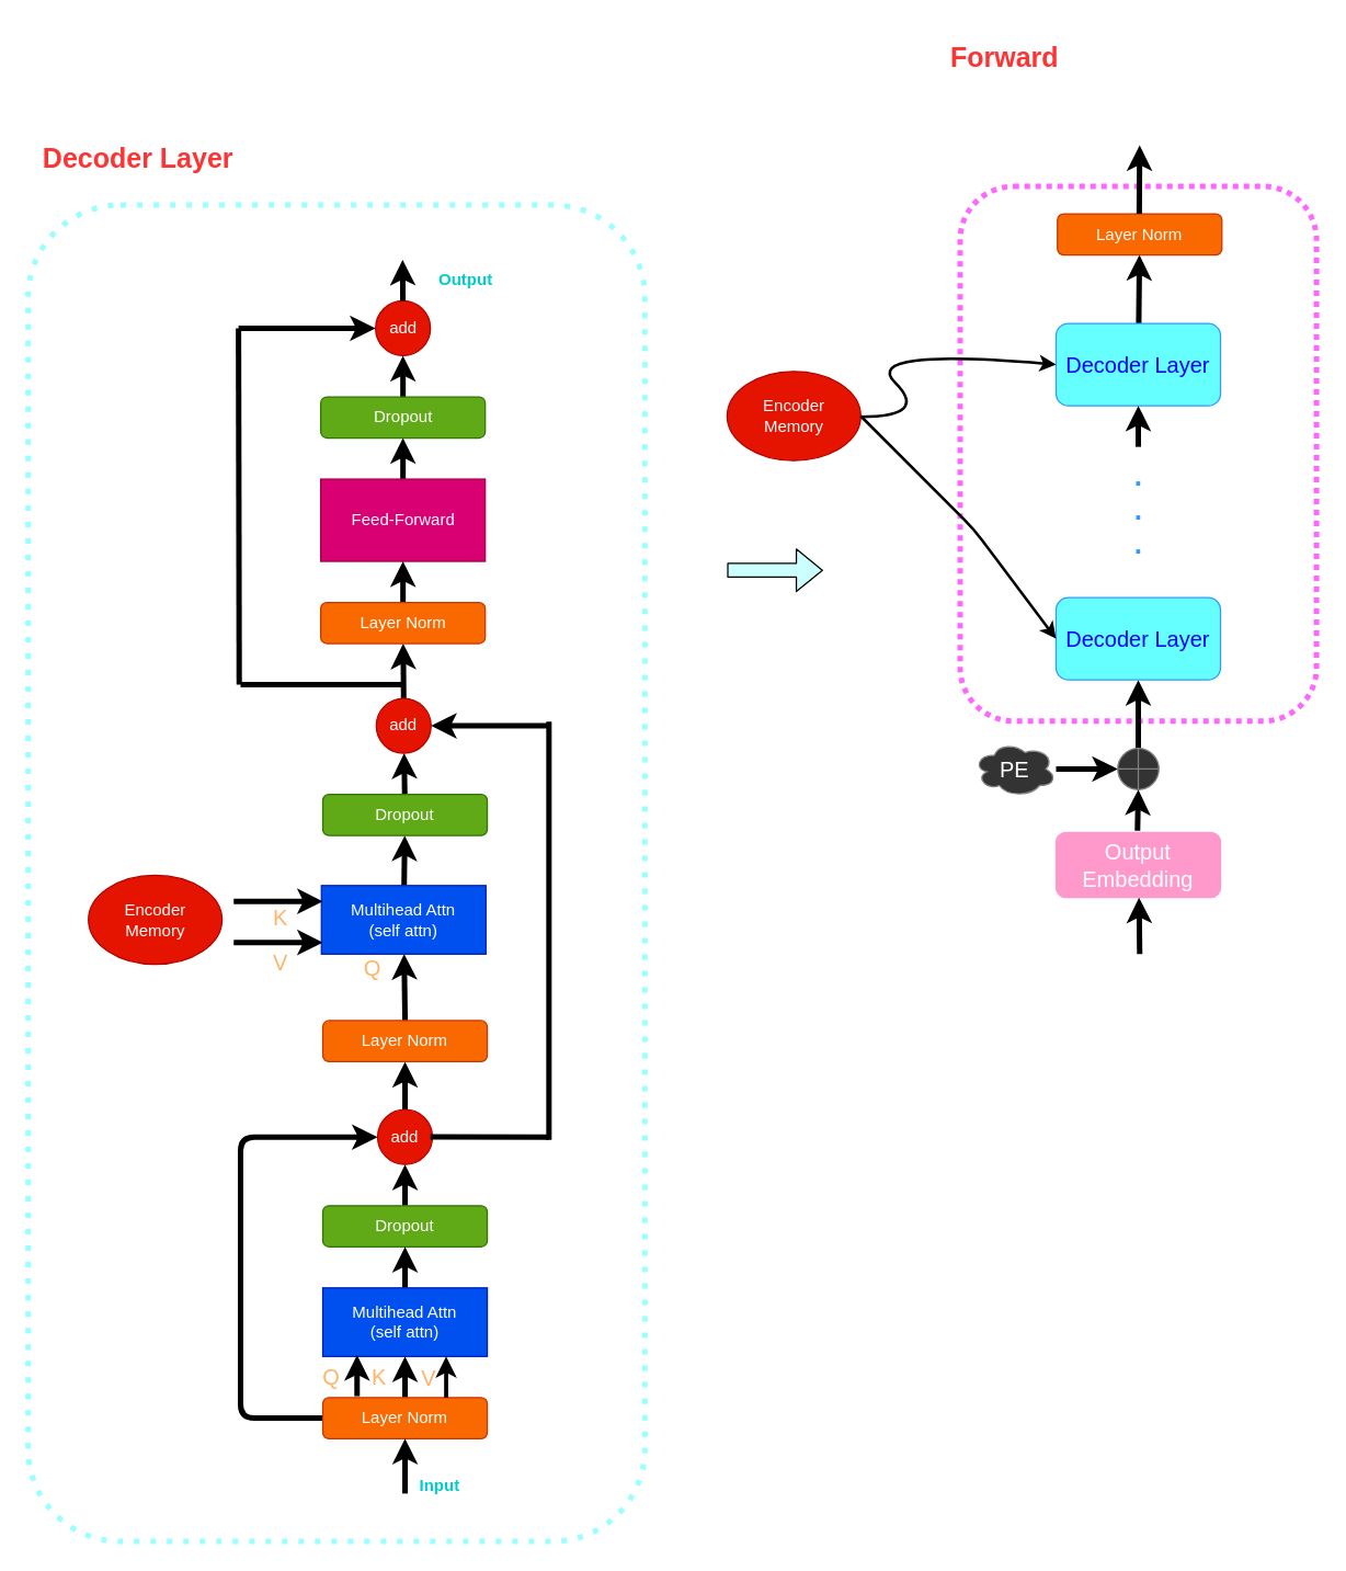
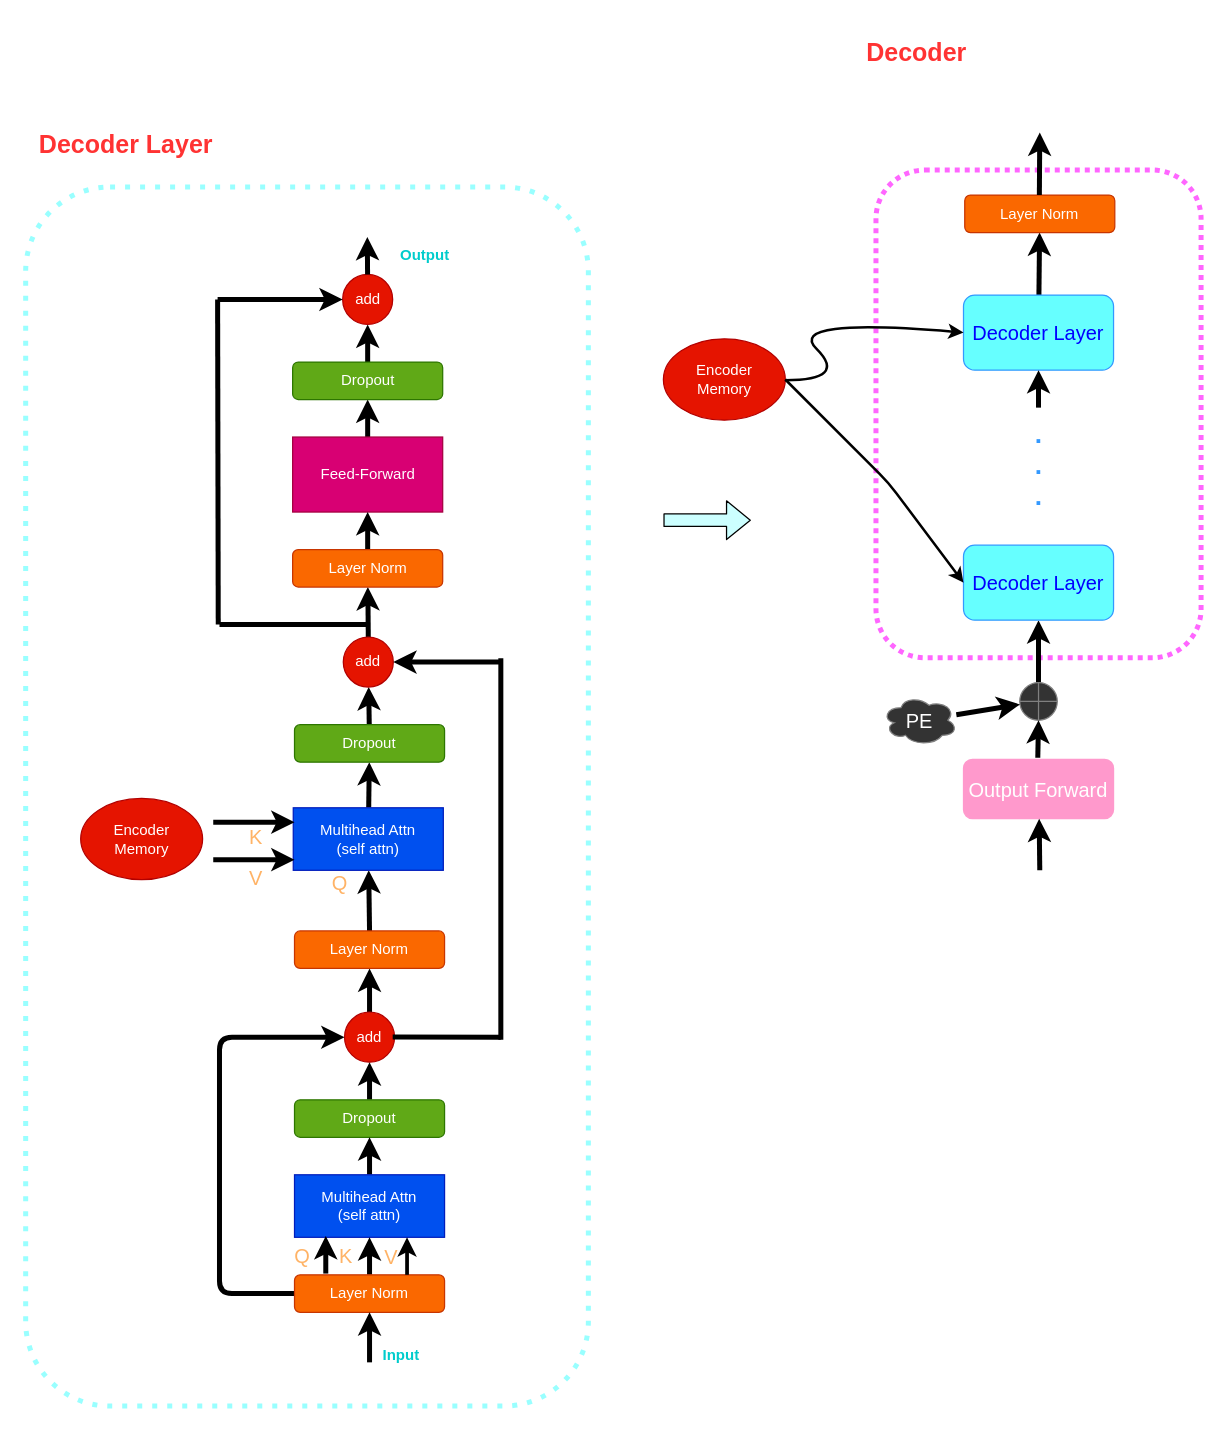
- <mxCell id="33" value="&lt;b&gt;&lt;font color=&quot;#ff3333&quot; style=&quot;font-size: 20px;&quot;&gt;Forward&amp;nbsp;&lt;/font&gt;&lt;/b&gt;" style="text;html=1;align=center;verticalAlign=middle;resizable=0;points=[];autosize=1;strokeColor=none;fillColor=none;fontColor=#00CCCC;strokeWidth=0;" parent="1" vertex="1"><mxGeometry x="680" y="20.5" width="110" height="40" as="geometry" /></mxCell>
+ <mxCell id="33" value="&lt;b&gt;&lt;font color=&quot;#ff3333&quot; style=&quot;font-size: 20px;&quot;&gt;Decoder&amp;nbsp;&lt;/font&gt;&lt;/b&gt;" style="text;html=1;align=center;verticalAlign=middle;resizable=0;points=[];autosize=1;strokeColor=none;fillColor=none;fontColor=#00CCCC;strokeWidth=0;" parent="1" vertex="1"><mxGeometry x="680" y="20.5" width="110" height="40" as="geometry" /></mxCell>
- <mxCell id="22" value="PE" style="ellipse;shape=cloud;whiteSpace=wrap;html=1;labelBackgroundColor=none;fillStyle=auto;strokeColor=#808080;strokeWidth=1;fontSize=16;fontColor=#FFFFFF;fillColor=#333333;gradientColor=none;" parent="1" vertex="1"><mxGeometry x="710" y="540.5" width="60" height="40" as="geometry" /></mxCell>
+ <mxCell id="22" value="PE" style="ellipse;shape=cloud;whiteSpace=wrap;html=1;labelBackgroundColor=none;fillStyle=auto;strokeColor=#808080;strokeWidth=1;fontSize=16;fontColor=#FFFFFF;fillColor=#333333;gradientColor=none;" parent="1" vertex="1"><mxGeometry x="705" y="555.5" width="60" height="40" as="geometry" /></mxCell>
- <mxCell id="23" value="&lt;font color=&quot;#ffffff&quot;&gt;Output Embedding&lt;/font&gt;" style="rounded=1;whiteSpace=wrap;html=1;labelBackgroundColor=none;strokeColor=#FF99CC;strokeWidth=1;fontSize=16;fontColor=#FF3333;fillColor=#FF99CC;fillStyle=auto;" parent="1" vertex="1"><mxGeometry x="770" y="606.75" width="120" height="47.5" as="geometry" /></mxCell>
+ <mxCell id="23" value="&lt;font color=&quot;#ffffff&quot;&gt;Output Forward&lt;/font&gt;" style="rounded=1;whiteSpace=wrap;html=1;labelBackgroundColor=none;strokeColor=#FF99CC;strokeWidth=1;fontSize=16;fontColor=#FF3333;fillColor=#FF99CC;fillStyle=auto;" parent="1" vertex="1"><mxGeometry x="770" y="606.75" width="120" height="47.5" as="geometry" /></mxCell>
